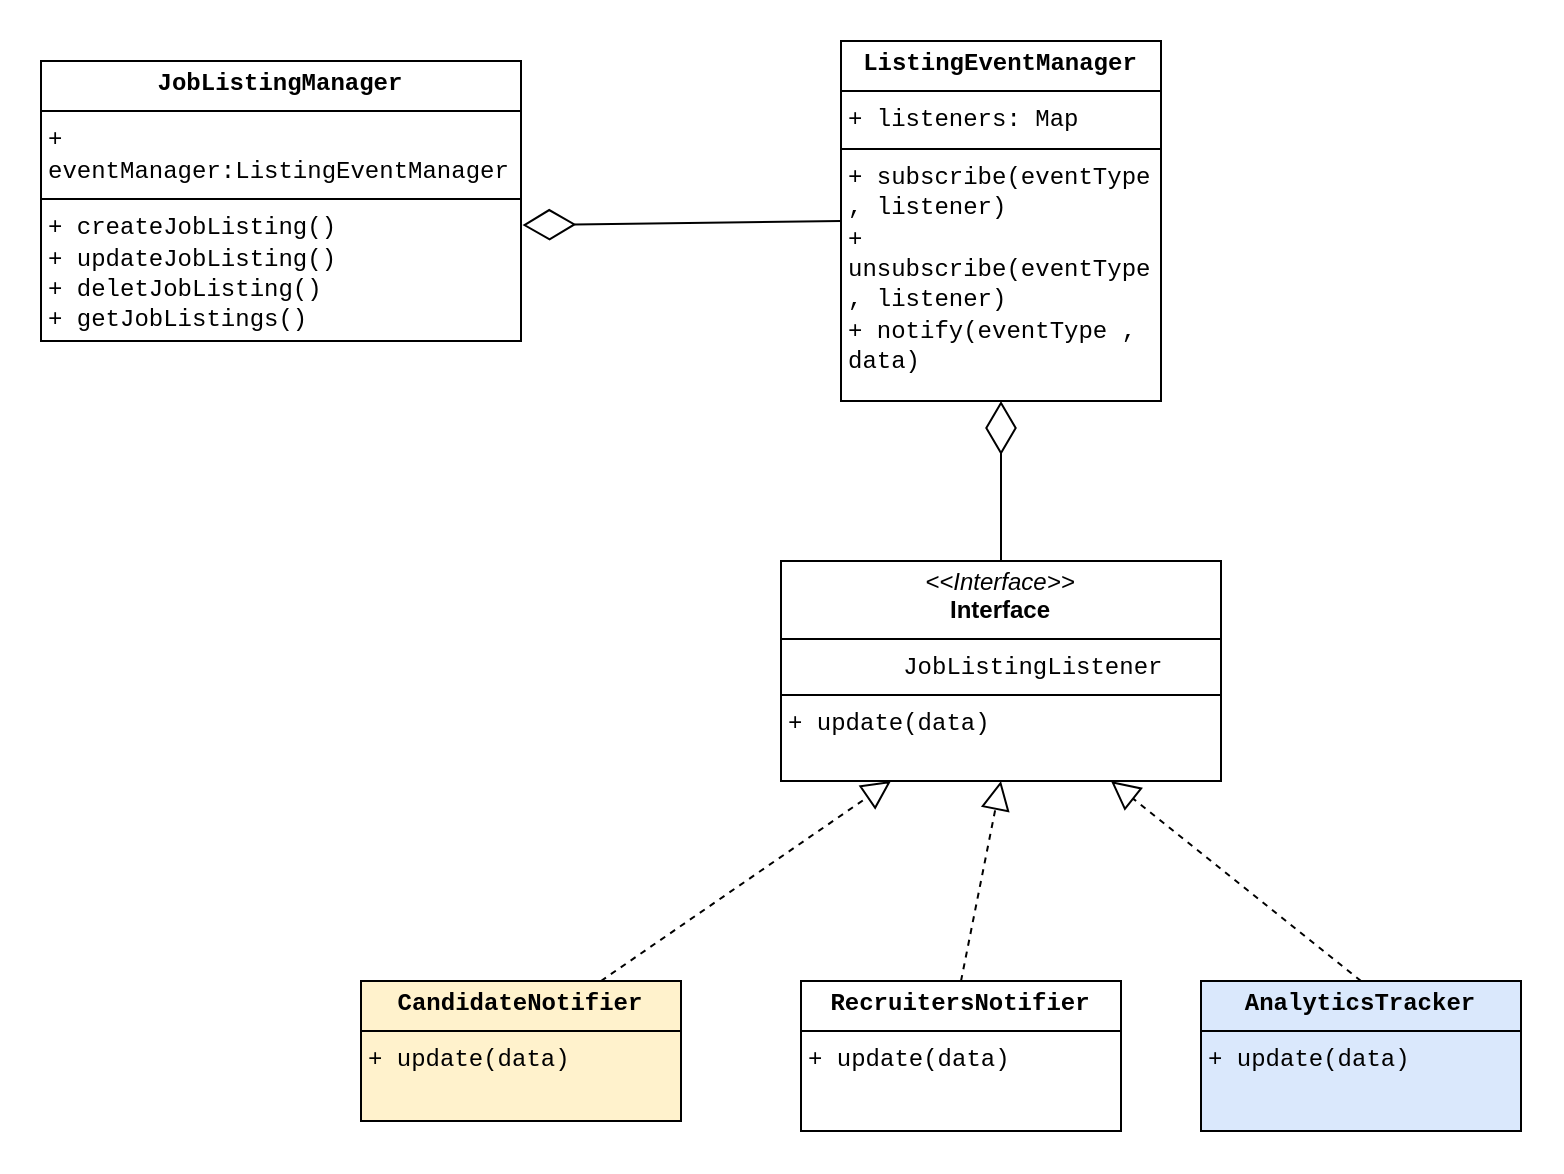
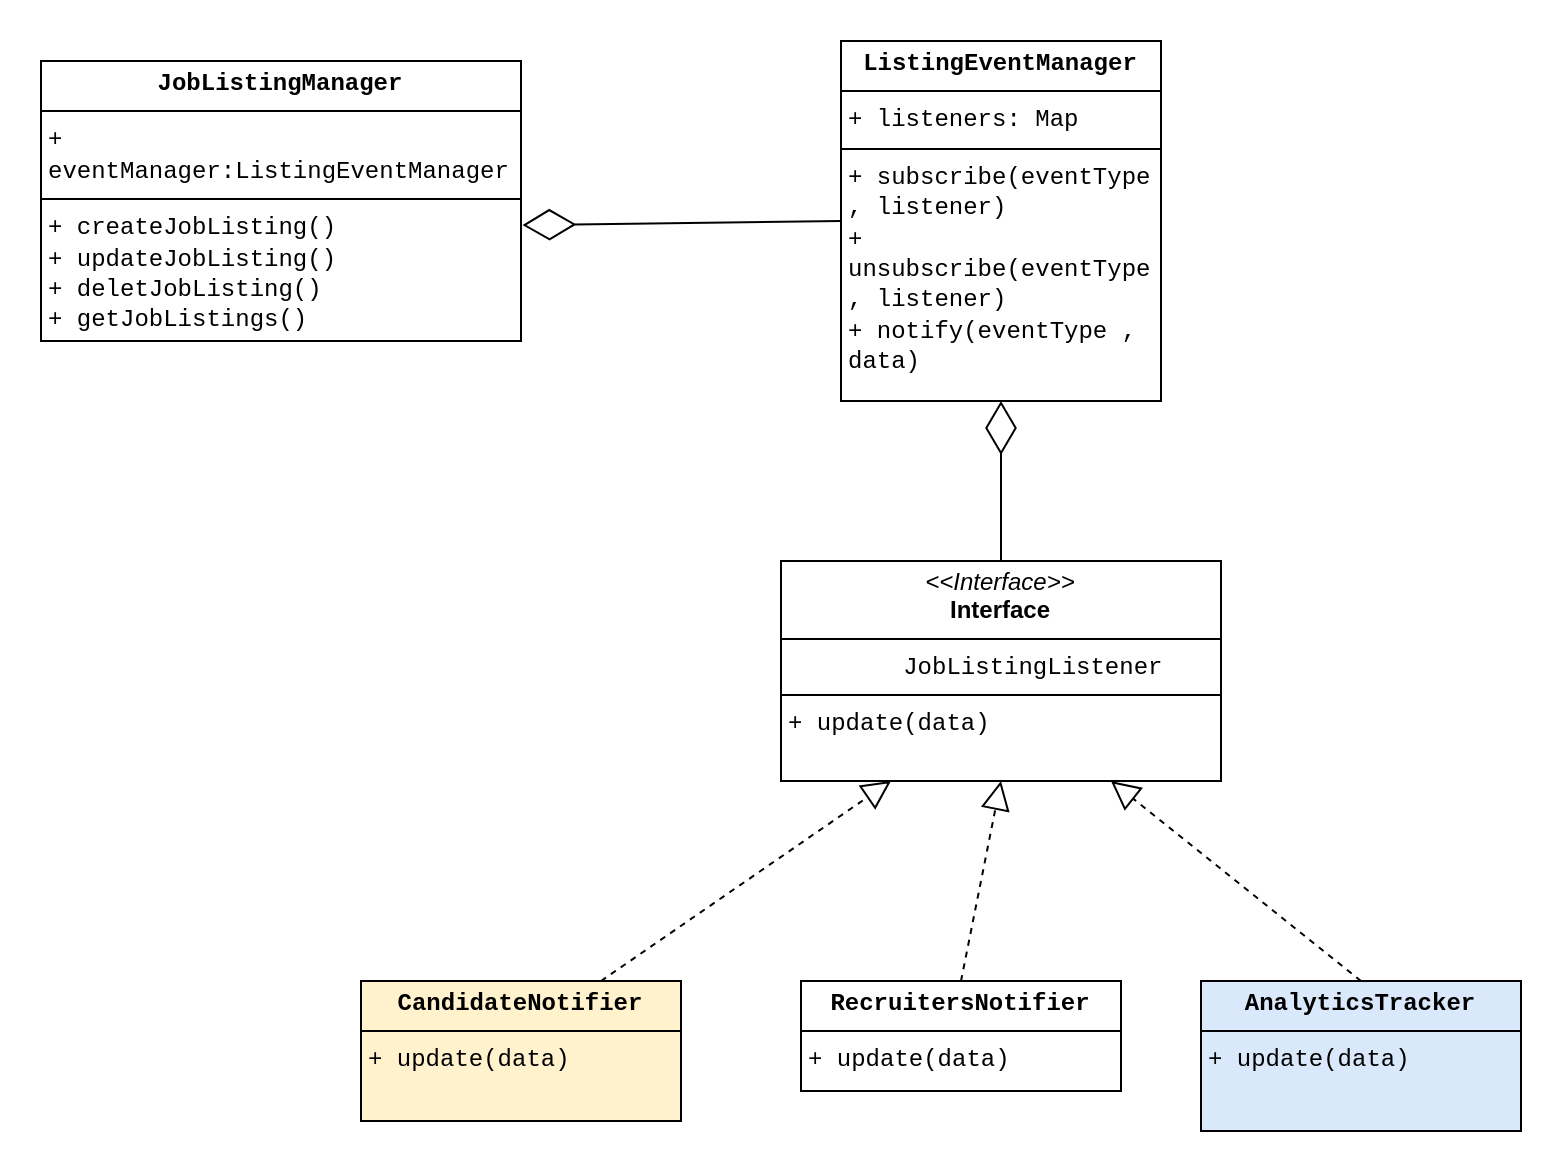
- <mxCell id="6" value="&lt;p style=&quot;margin:0px;margin-top:4px;text-align:center;&quot;&gt;&lt;b&gt;&lt;font face=&quot;Courier New&quot;&gt;RecruitersNotifier&lt;/font&gt;&lt;/b&gt;&lt;/p&gt;&lt;hr size=&quot;1&quot; style=&quot;border-style:solid;&quot;&gt;&lt;p style=&quot;margin:0px;margin-left:4px;&quot;&gt;&lt;font face=&quot;Courier New&quot;&gt;+ update(data)&lt;/font&gt;&lt;/p&gt;&lt;p style=&quot;margin:0px;margin-left:4px;&quot;&gt;&lt;br&gt;&lt;/p&gt;" style="verticalAlign=top;align=left;overflow=fill;html=1;whiteSpace=wrap;" vertex="1" parent="1"><mxGeometry x="400" y="490" width="160" height="75" as="geometry" /></mxCell>
+ <mxCell id="6" value="&lt;p style=&quot;margin:0px;margin-top:4px;text-align:center;&quot;&gt;&lt;b&gt;&lt;font face=&quot;Courier New&quot;&gt;RecruitersNotifier&lt;/font&gt;&lt;/b&gt;&lt;/p&gt;&lt;hr size=&quot;1&quot; style=&quot;border-style:solid;&quot;&gt;&lt;p style=&quot;margin:0px;margin-left:4px;&quot;&gt;&lt;font face=&quot;Courier New&quot;&gt;+ update(data)&lt;/font&gt;&lt;/p&gt;&lt;p style=&quot;margin:0px;margin-left:4px;&quot;&gt;&lt;br&gt;&lt;/p&gt;" style="verticalAlign=top;align=left;overflow=fill;html=1;whiteSpace=wrap;" vertex="1" parent="1"><mxGeometry x="400" y="490" width="160" height="55" as="geometry" /></mxCell>
